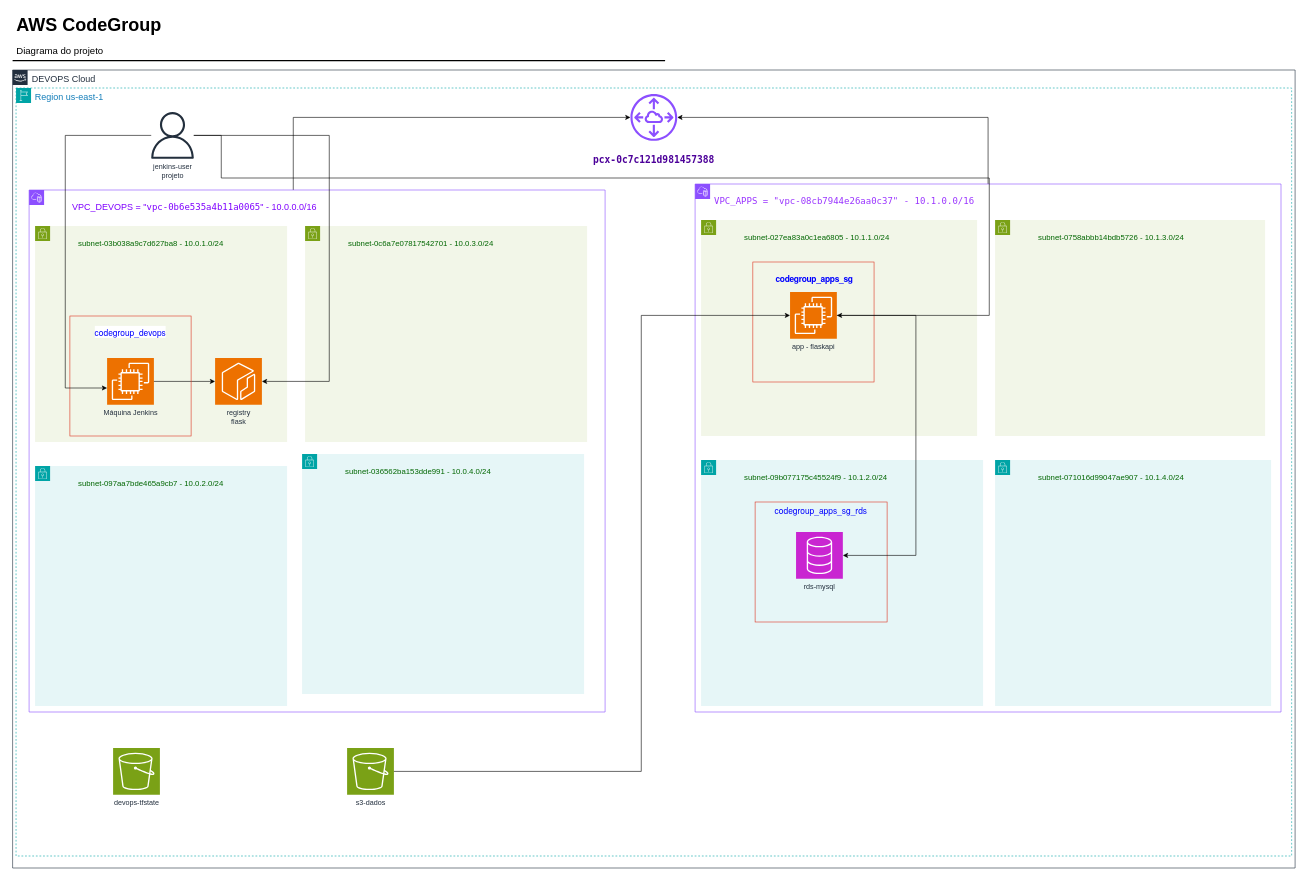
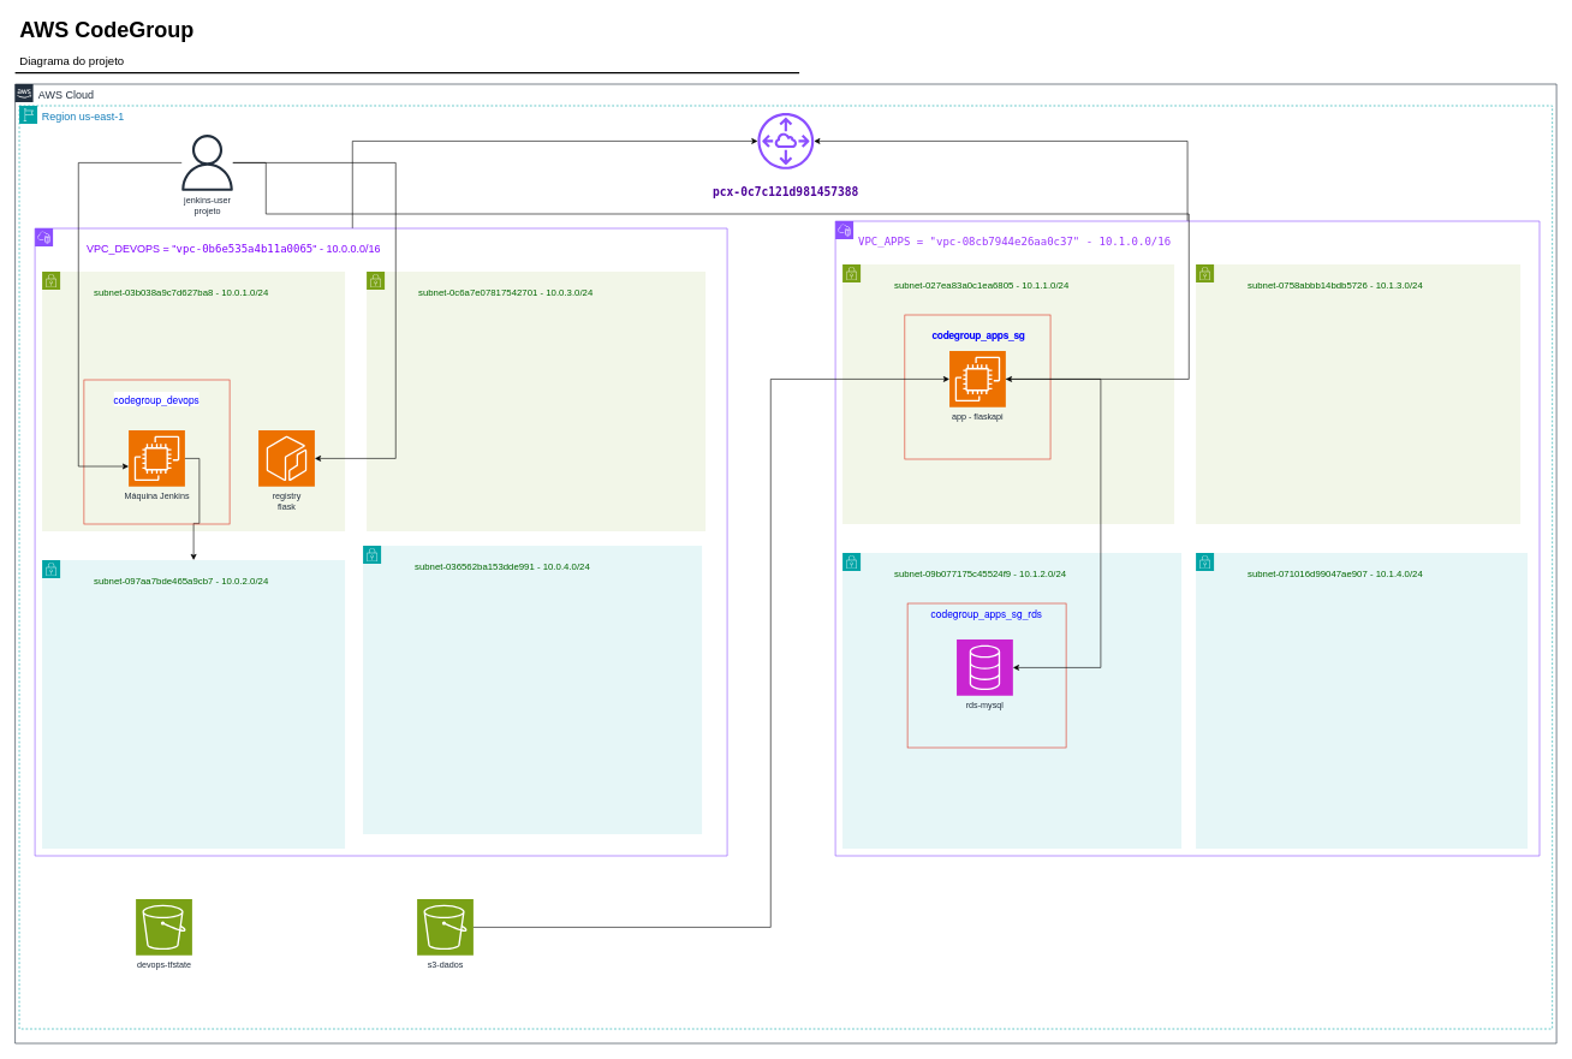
- <mxCell id="5" value="&lt;font style=&quot;font-size: 15px;&quot;&gt;DEVOPS Cloud&lt;/font&gt;" style="points=[[0,0],[0.25,0],[0.5,0],[0.75,0],[1,0],[1,0.25],[1,0.5],[1,0.75],[1,1],[0.75,1],[0.5,1],[0.25,1],[0,1],[0,0.75],[0,0.5],[0,0.25]];outlineConnect=0;gradientColor=none;html=1;whiteSpace=wrap;fontSize=12;fontStyle=0;container=1;pointerEvents=0;collapsible=0;recursiveResize=0;shape=mxgraph.aws4.group;grIcon=mxgraph.aws4.group_aws_cloud_alt;strokeColor=#232F3E;fillColor=none;verticalAlign=top;align=left;spacingLeft=30;fontColor=#232F3E;dashed=0;" parent="1" vertex="1"><mxGeometry x="20.5" y="116" width="2137.5" height="1330" as="geometry" /></mxCell>
+ <mxCell id="5" value="&lt;font style=&quot;font-size: 15px;&quot;&gt;AWS Cloud&lt;/font&gt;" style="points=[[0,0],[0.25,0],[0.5,0],[0.75,0],[1,0],[1,0.25],[1,0.5],[1,0.75],[1,1],[0.75,1],[0.5,1],[0.25,1],[0,1],[0,0.75],[0,0.5],[0,0.25]];outlineConnect=0;gradientColor=none;html=1;whiteSpace=wrap;fontSize=12;fontStyle=0;container=1;pointerEvents=0;collapsible=0;recursiveResize=0;shape=mxgraph.aws4.group;grIcon=mxgraph.aws4.group_aws_cloud_alt;strokeColor=#232F3E;fillColor=none;verticalAlign=top;align=left;spacingLeft=30;fontColor=#232F3E;dashed=0;" parent="1" vertex="1"><mxGeometry x="20.5" y="116" width="2137.5" height="1330" as="geometry" /></mxCell>
- <mxCell id="12" style="edgeStyle=orthogonalEdgeStyle;rounded=0;orthogonalLoop=1;jettySize=auto;html=1;exitX=1;exitY=0.5;exitDx=0;exitDy=0;exitPerimeter=0;" edge="1" parent="9" source="10" target="11"><mxGeometry relative="1" as="geometry" /></mxCell>
+ <mxCell id="12" style="edgeStyle=orthogonalEdgeStyle;rounded=0;orthogonalLoop=1;jettySize=auto;html=1;exitX=1;exitY=0.5;exitDx=0;exitDy=0;exitPerimeter=0;" edge="1" parent="9" source="10" target="15"><mxGeometry relative="1" as="geometry" /></mxCell>
